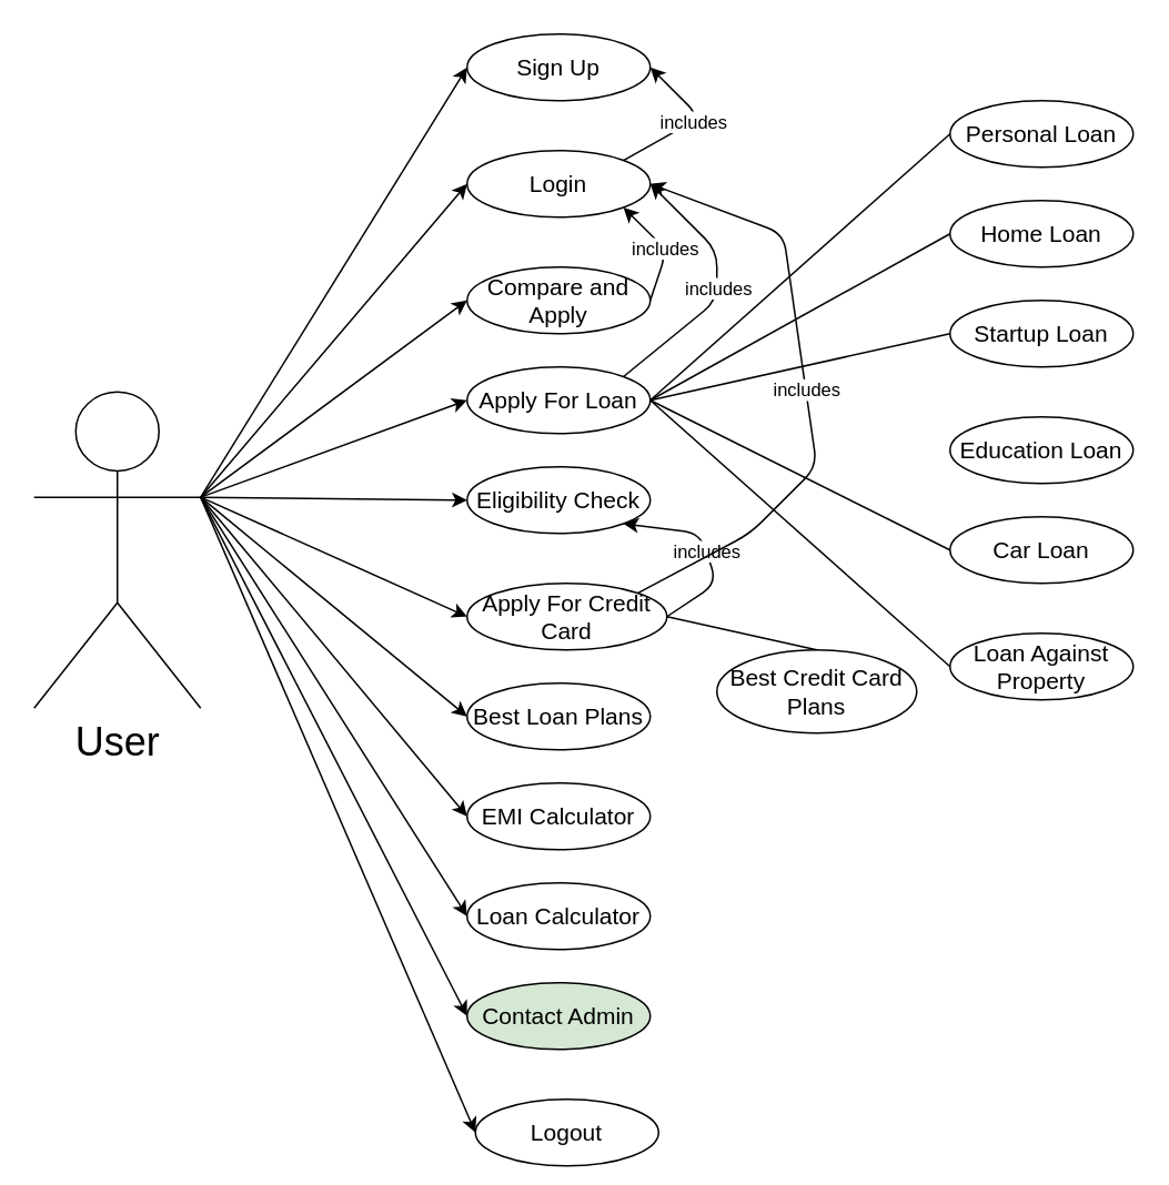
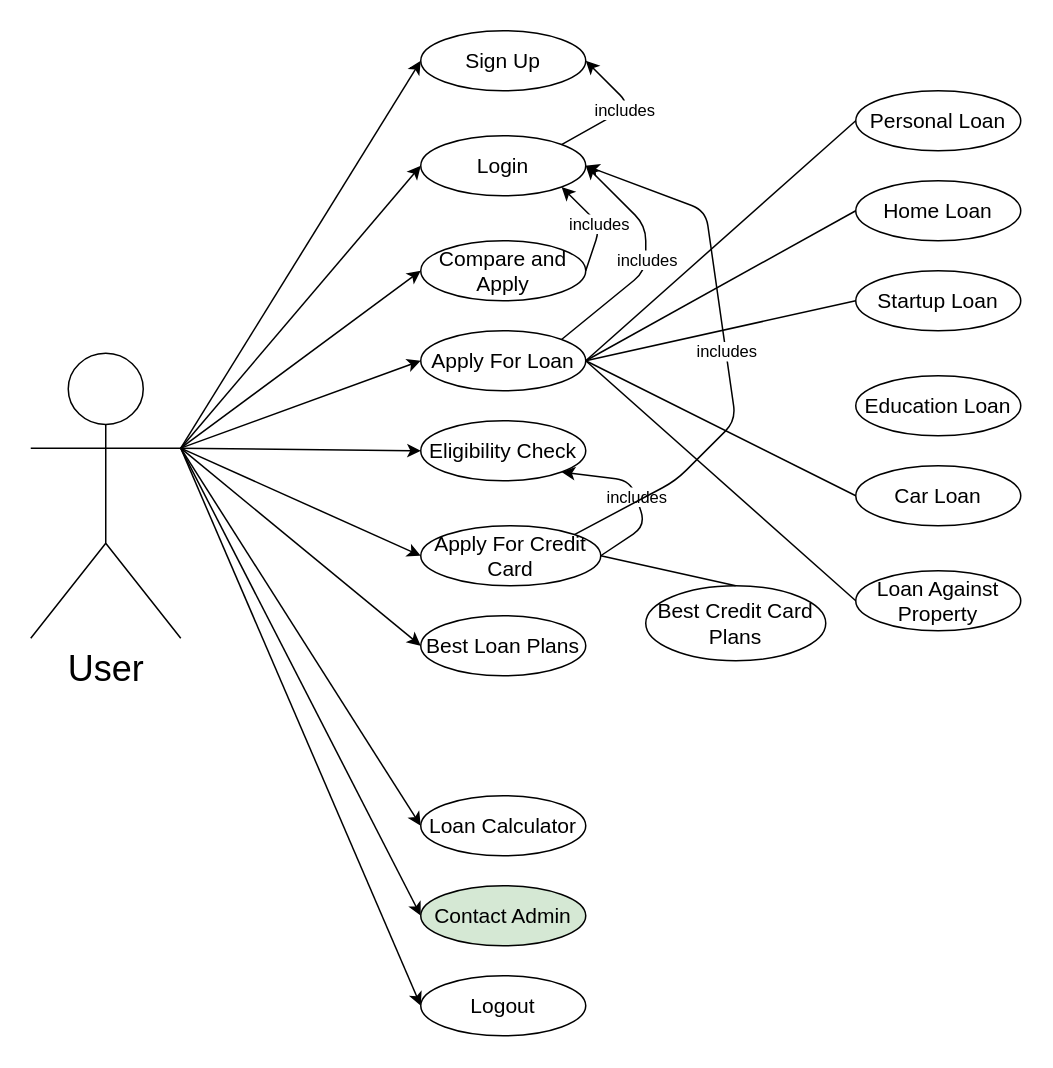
- <mxCell id="37" value="" style="endArrow=classic;html=1;exitX=1;exitY=0.333;exitDx=0;exitDy=0;exitPerimeter=0;entryX=0;entryY=0.5;entryDx=0;entryDy=0;" parent="1" source="4" target="35" edge="1"><mxGeometry width="50" height="50" relative="1" as="geometry"><mxPoint x="120" y="260" as="sourcePoint" /><mxPoint x="300" y="610" as="targetPoint" /></mxGeometry></mxCell>
- <mxCell id="35" value="&lt;font style=&quot;font-size: 14px&quot;&gt;EMI Calculator&lt;/font&gt;" style="ellipse;whiteSpace=wrap;html=1;" parent="1" vertex="1"><mxGeometry x="280" y="470" width="110" height="40" as="geometry" /></mxCell>
- <mxCell id="10" value="&lt;font style=&quot;font-size: 14px&quot;&gt;Logout&lt;/font&gt;" style="ellipse;whiteSpace=wrap;html=1;" parent="1" vertex="1"><mxGeometry x="285" y="660" width="110" height="40" as="geometry" /></mxCell>
+ <mxCell id="10" value="&lt;font style=&quot;font-size: 14px&quot;&gt;Logout&lt;/font&gt;" style="ellipse;whiteSpace=wrap;html=1;" parent="1" vertex="1"><mxGeometry x="280" y="650" width="110" height="40" as="geometry" /></mxCell>
